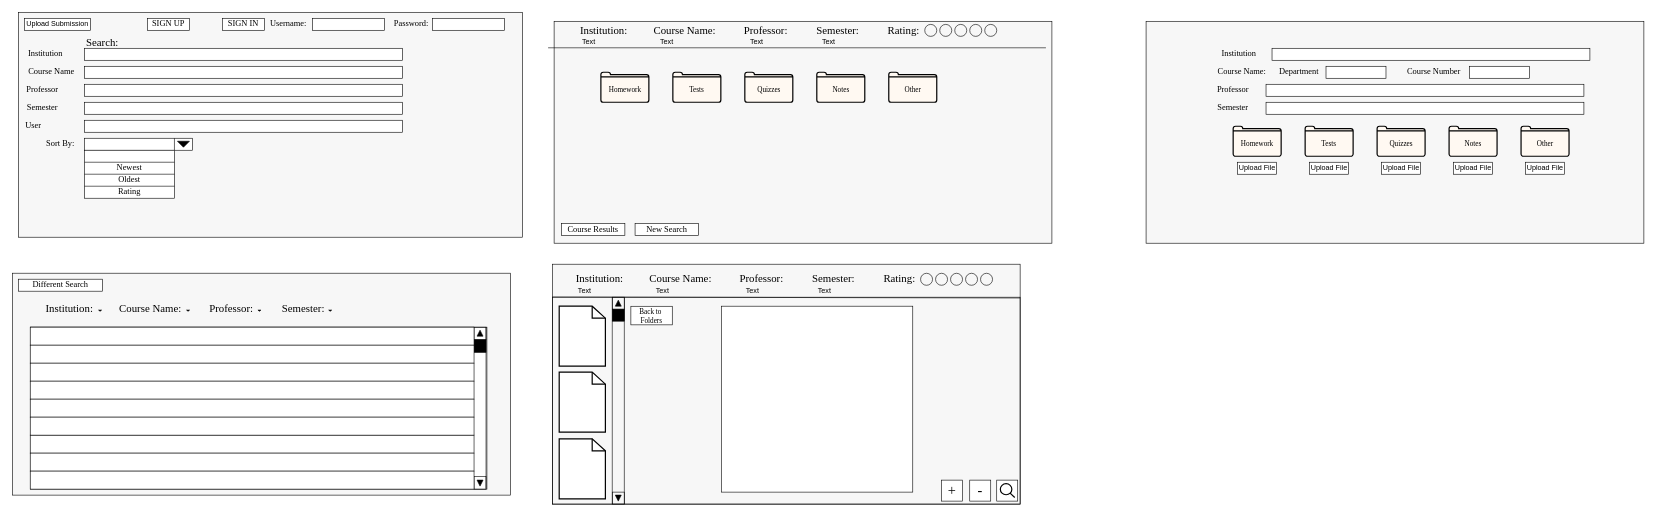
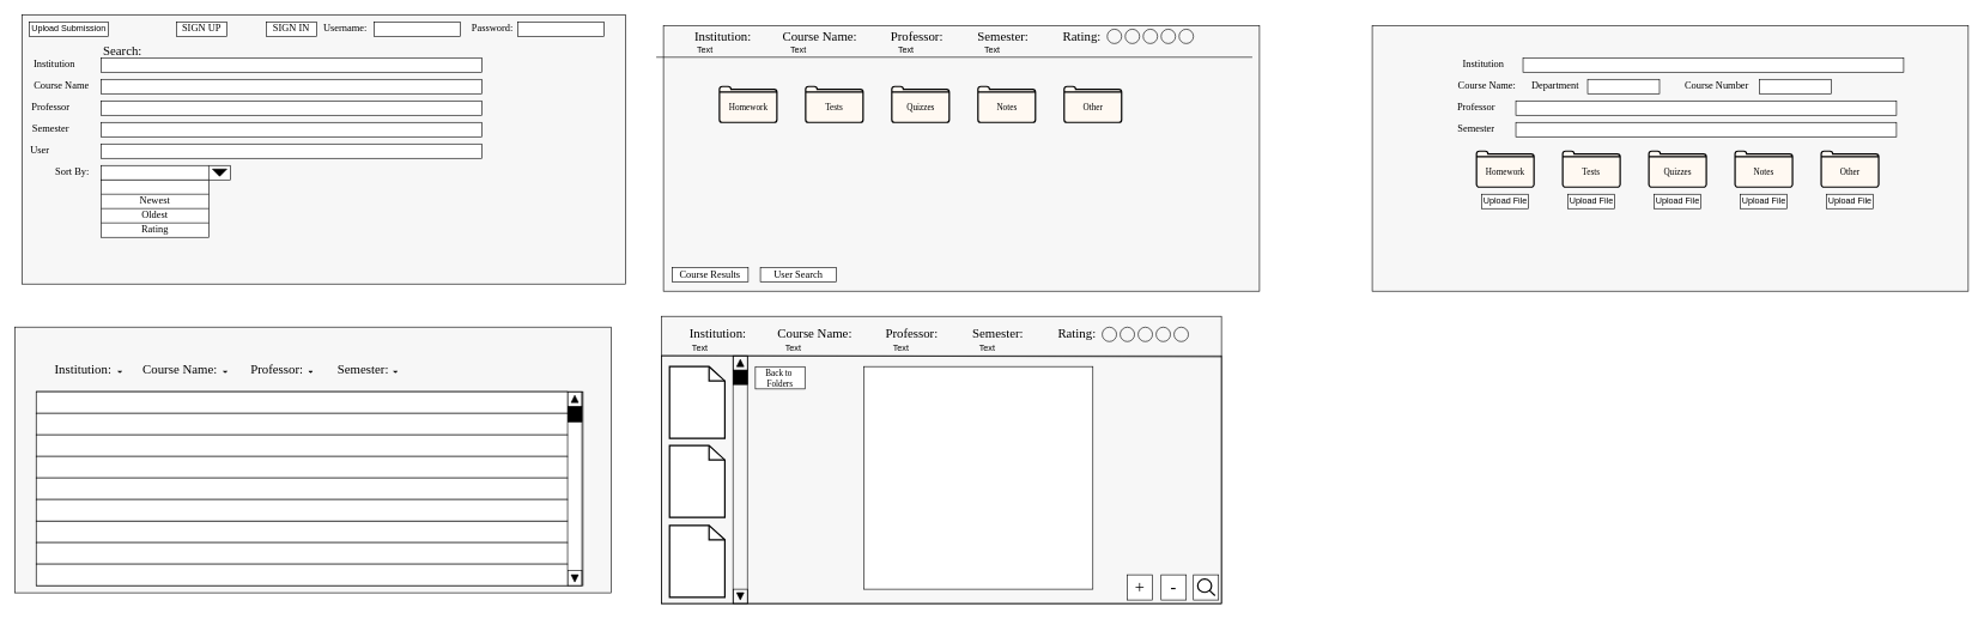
- <mxCell id="146" value="&lt;font face=&quot;Georgia&quot; style=&quot;font-size: 14px&quot;&gt;New Search&lt;/font&gt;" style="rounded=0;whiteSpace=wrap;html=1;" vertex="1" parent="1"><mxGeometry x="1058" y="372" width="106" height="20" as="geometry" /></mxCell>
+ <mxCell id="146" value="&lt;font face=&quot;Georgia&quot; style=&quot;font-size: 14px&quot;&gt;User Search&lt;/font&gt;" style="rounded=0;whiteSpace=wrap;html=1;" vertex="1" parent="1"><mxGeometry x="1058" y="372" width="106" height="20" as="geometry" /></mxCell>
- <mxCell id="69" value="&lt;font style=&quot;font-size: 14px&quot; face=&quot;Georgia&quot;&gt;Different Search&lt;/font&gt;" style="rounded=0;whiteSpace=wrap;html=1;strokeColor=#000000;fillColor=#FFFFFF;" parent="1" vertex="1"><mxGeometry x="30" y="465" width="140" height="20" as="geometry" /></mxCell>
